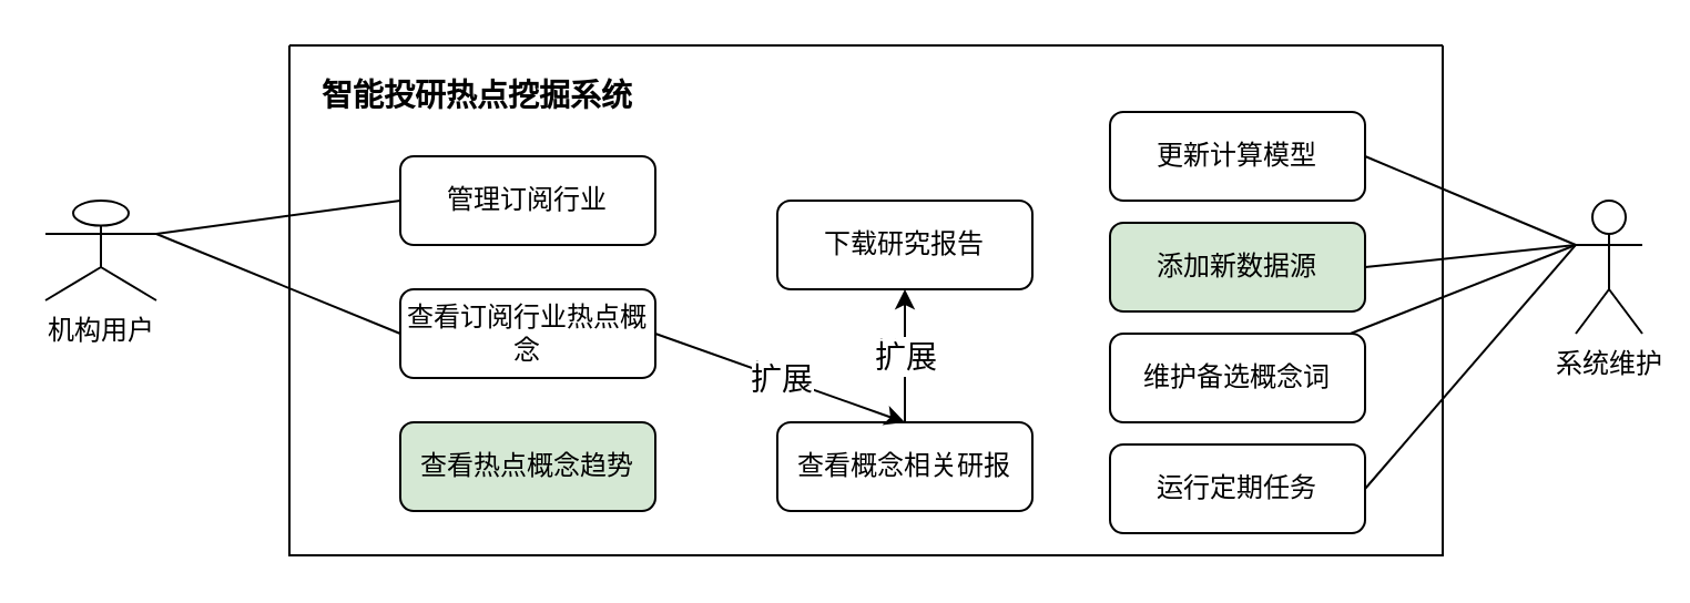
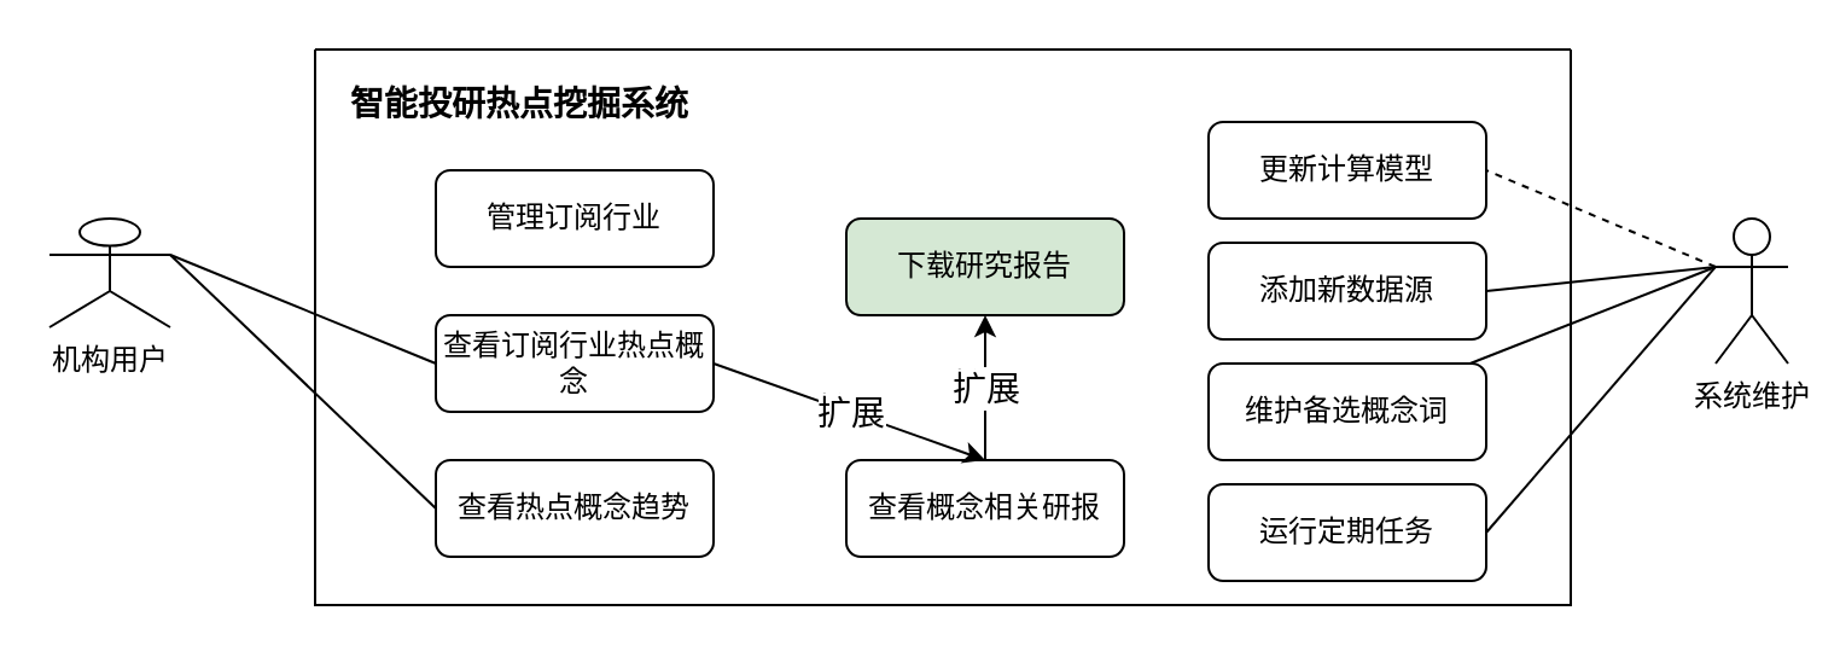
- <mxCell id="21" style="rounded=0;orthogonalLoop=1;jettySize=auto;html=1;exitX=0;exitY=0.333;exitDx=0;exitDy=0;exitPerimeter=0;entryX=1;entryY=0.5;entryDx=0;entryDy=0;endArrow=none;endFill=0;" parent="1" source="25" target="16" edge="1"><mxGeometry relative="1" as="geometry" /></mxCell>
+ <mxCell id="21" style="rounded=0;orthogonalLoop=1;jettySize=auto;html=1;exitX=0;exitY=0.333;exitDx=0;exitDy=0;exitPerimeter=0;entryX=1;entryY=0.5;entryDx=0;entryDy=0;endArrow=none;endFill=0;dashed=1;" parent="1" source="25" target="16" edge="1"><mxGeometry relative="1" as="geometry" /></mxCell>
- <mxCell id="2" style="rounded=0;orthogonalLoop=1;jettySize=auto;html=1;exitX=1;exitY=0.333;exitDx=0;exitDy=0;exitPerimeter=0;entryX=0;entryY=0.5;entryDx=0;entryDy=0;fontSize=14;endArrow=none;endFill=0;" parent="1" source="5" target="7" edge="1"><mxGeometry relative="1" as="geometry" /></mxCell>
- <mxCell id="13" value="下载研究报告" style="rounded=1;whiteSpace=wrap;html=1;" parent="6" vertex="1"><mxGeometry x="220" y="70" width="115" height="40" as="geometry" /></mxCell>
+ <mxCell id="13" value="下载研究报告" style="rounded=1;whiteSpace=wrap;html=1;fillColor=#d5e8d4;" parent="6" vertex="1"><mxGeometry x="220" y="70" width="115" height="40" as="geometry" /></mxCell>
- <mxCell id="17" value="添加新数据源" style="rounded=1;whiteSpace=wrap;html=1;fillColor=#d5e8d4;" parent="6" vertex="1"><mxGeometry x="370" y="80" width="115" height="40" as="geometry" /></mxCell>
+ <mxCell id="17" value="添加新数据源" style="rounded=1;whiteSpace=wrap;html=1;" parent="6" vertex="1"><mxGeometry x="370" y="80" width="115" height="40" as="geometry" /></mxCell>
+ <mxCell id="4" style="edgeStyle=none;rounded=0;orthogonalLoop=1;jettySize=auto;html=1;exitX=1;exitY=0.333;exitDx=0;exitDy=0;exitPerimeter=0;entryX=0;entryY=0.5;entryDx=0;entryDy=0;fontSize=14;endArrow=none;endFill=0;" parent="1" source="5" target="9" edge="1"><mxGeometry relative="1" as="geometry" /></mxCell>
- <mxCell id="9" value="查看热点概念趋势" style="rounded=1;whiteSpace=wrap;html=1;fillColor=#d5e8d4;" parent="6" vertex="1"><mxGeometry x="50" y="170" width="115" height="40" as="geometry" /></mxCell>
+ <mxCell id="9" value="查看热点概念趋势" style="rounded=1;whiteSpace=wrap;html=1;" parent="6" vertex="1"><mxGeometry x="50" y="170" width="115" height="40" as="geometry" /></mxCell>
